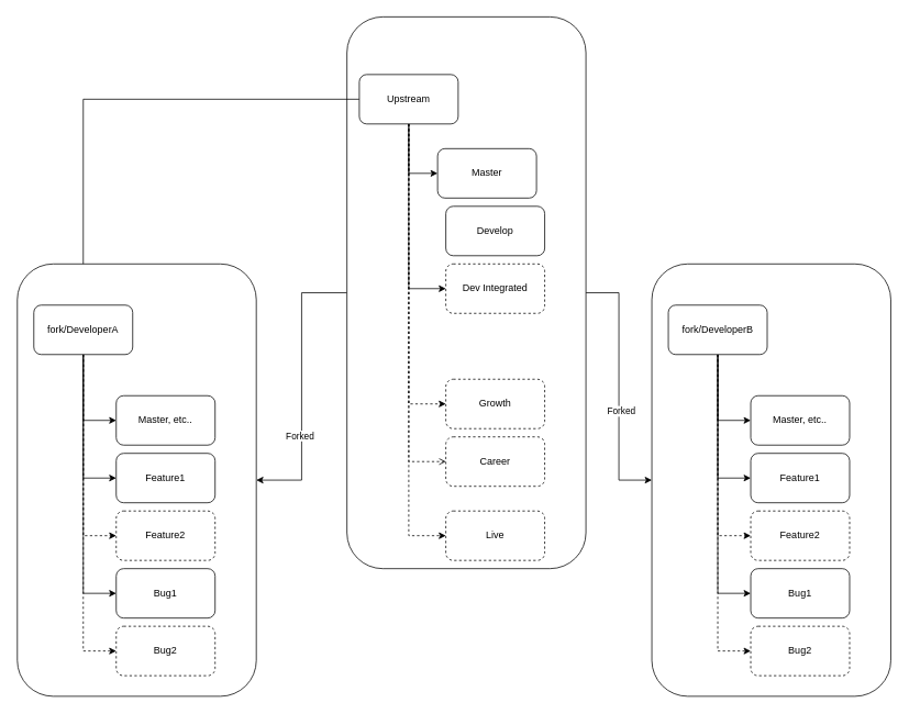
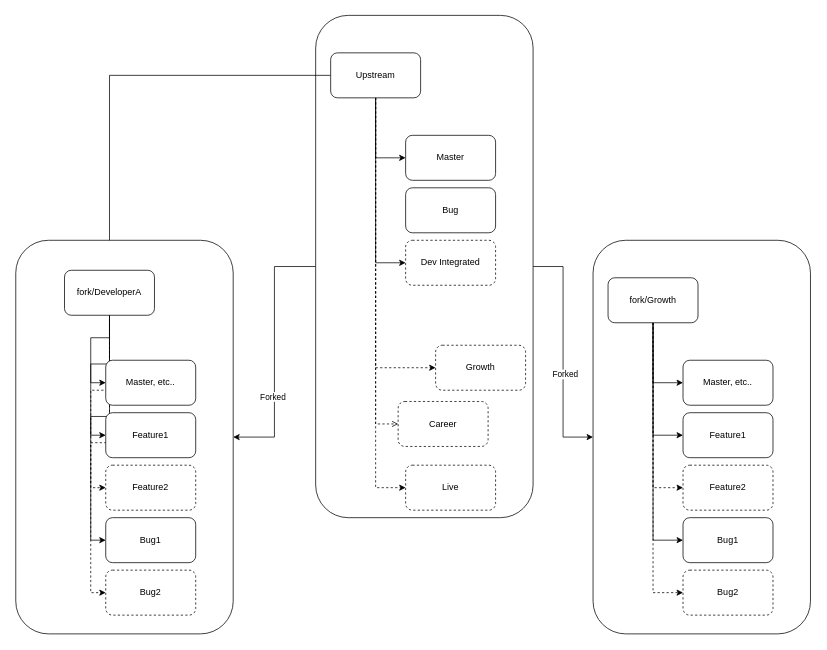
- <mxCell id="14" value="Upstream" style="rounded=1;whiteSpace=wrap;html=1;" vertex="1" parent="1"><mxGeometry x="435" y="90" width="120" height="60" as="geometry" /></mxCell>
+ <mxCell id="14" value="Upstream" style="rounded=1;whiteSpace=wrap;html=1;" vertex="1" parent="1"><mxGeometry x="440" y="70" width="120" height="60" as="geometry" /></mxCell>
- <mxCell id="15" value="Master" style="rounded=1;whiteSpace=wrap;html=1;" vertex="1" parent="1"><mxGeometry x="530" y="180" width="120" height="60" as="geometry" /></mxCell>
+ <mxCell id="15" value="Master" style="rounded=1;whiteSpace=wrap;html=1;" vertex="1" parent="1"><mxGeometry x="540" y="180" width="120" height="60" as="geometry" /></mxCell>
- <mxCell id="16" value="Develop" style="rounded=1;whiteSpace=wrap;html=1;" vertex="1" parent="1"><mxGeometry x="540" y="250" width="120" height="60" as="geometry" /></mxCell>
+ <mxCell id="16" value="Bug" style="rounded=1;whiteSpace=wrap;html=1;" vertex="1" parent="1"><mxGeometry x="540" y="250" width="120" height="60" as="geometry" /></mxCell>
- <mxCell id="38" value="fork/DeveloperA" style="rounded=1;whiteSpace=wrap;html=1;" vertex="1" parent="1"><mxGeometry x="40" y="370" width="120" height="60" as="geometry" /></mxCell>
+ <mxCell id="38" value="fork/DeveloperA" style="rounded=1;whiteSpace=wrap;html=1;" vertex="1" parent="1"><mxGeometry x="85" y="360" width="120" height="60" as="geometry" /></mxCell>
- <mxCell id="26" value="fork/DeveloperB" style="rounded=1;whiteSpace=wrap;html=1;" vertex="1" parent="1"><mxGeometry x="810" y="370" width="120" height="60" as="geometry" /></mxCell>
+ <mxCell id="26" value="fork/Growth" style="rounded=1;whiteSpace=wrap;html=1;" vertex="1" parent="1"><mxGeometry x="810" y="370" width="120" height="60" as="geometry" /></mxCell>
- <mxCell id="18" value="Growth" style="rounded=1;whiteSpace=wrap;html=1;dashed=1;" vertex="1" parent="1"><mxGeometry x="540" y="460" width="120" height="60" as="geometry" /></mxCell>
+ <mxCell id="18" value="Growth" style="rounded=1;whiteSpace=wrap;html=1;dashed=1;" vertex="1" parent="1"><mxGeometry x="580" y="460" width="120" height="60" as="geometry" /></mxCell>
- <mxCell id="19" value="Career" style="rounded=1;whiteSpace=wrap;html=1;dashed=1;" vertex="1" parent="1"><mxGeometry x="540" y="530" width="120" height="60" as="geometry" /></mxCell>
+ <mxCell id="19" value="Career" style="rounded=1;whiteSpace=wrap;html=1;dashed=1;" vertex="1" parent="1"><mxGeometry x="530" y="535" width="120" height="60" as="geometry" /></mxCell>
